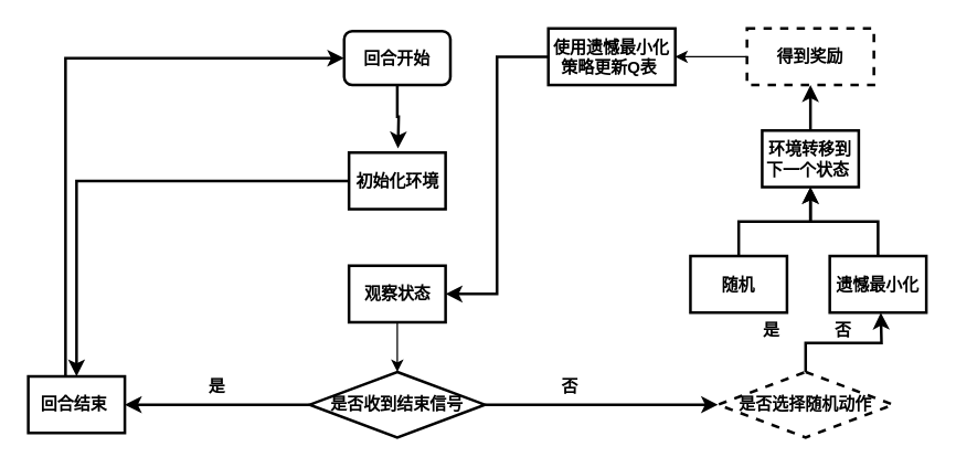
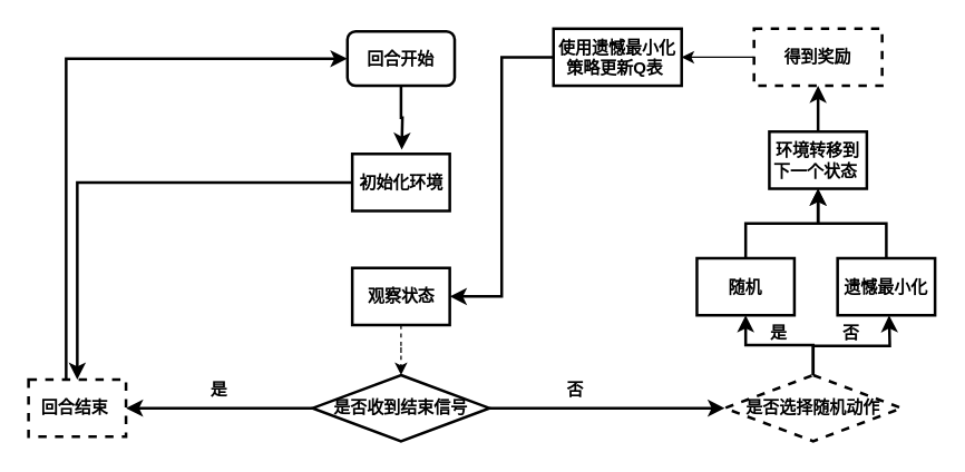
+ <mxCell id="9" style="edgeStyle=orthogonalEdgeStyle;rounded=0;orthogonalLoop=1;jettySize=auto;html=1;entryX=0.5;entryY=1;entryDx=0;entryDy=0;strokeWidth=2;" parent="1" source="10" target="12" edge="1"><mxGeometry relative="1" as="geometry" /></mxCell>
- <mxCell id="6" value="" style="edgeStyle=orthogonalEdgeStyle;rounded=0;orthogonalLoop=1;jettySize=auto;html=1;" parent="1" source="7" target="17" edge="1"><mxGeometry relative="1" as="geometry" /></mxCell>
+ <mxCell id="6" value="" style="edgeStyle=orthogonalEdgeStyle;rounded=0;orthogonalLoop=1;jettySize=auto;html=1;dashed=1;" parent="1" source="7" target="17" edge="1"><mxGeometry relative="1" as="geometry" /></mxCell>
- <mxCell id="19" value="&lt;b&gt;回合结束&amp;nbsp;&lt;/b&gt;" style="rounded=0;whiteSpace=wrap;html=1;strokeWidth=2;" parent="1" vertex="1"><mxGeometry x="20" y="272.25" width="70" height="41" as="geometry" /></mxCell>
+ <mxCell id="19" value="&lt;b&gt;回合结束&amp;nbsp;&lt;/b&gt;" style="rounded=0;whiteSpace=wrap;html=1;strokeWidth=2;dashed=1;" parent="1" vertex="1"><mxGeometry x="20" y="272.25" width="70" height="41" as="geometry" /></mxCell>
